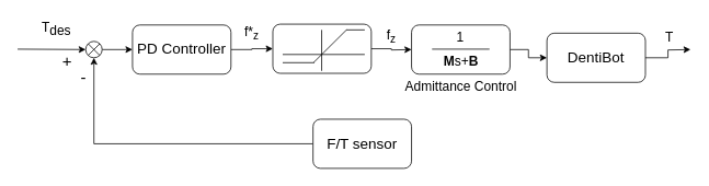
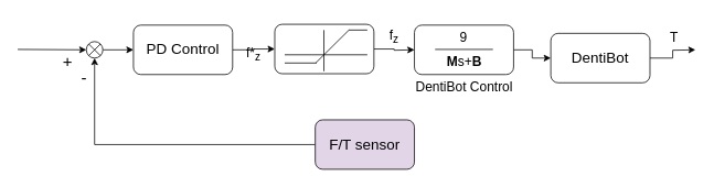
- <mxCell id="11" value="T&lt;sub style=&quot;font-size: 16px;&quot;&gt;des&lt;/sub&gt;" style="text;html=1;align=center;verticalAlign=middle;resizable=0;points=[];autosize=1;strokeColor=none;fontSize=16;" parent="1" vertex="1"><mxGeometry x="42" y="20" width="50" height="30" as="geometry" /></mxCell>
- <mxCell id="14" value="f*&lt;sub&gt;z&lt;/sub&gt;" style="text;html=1;align=center;verticalAlign=middle;resizable=0;points=[];autosize=1;strokeColor=none;fontSize=16;" parent="1" vertex="1"><mxGeometry x="290" y="25" width="30" height="30" as="geometry" /></mxCell>
+ <mxCell id="14" value="f*&lt;sub&gt;z&lt;/sub&gt;" style="text;html=1;align=center;verticalAlign=middle;resizable=0;points=[];autosize=1;strokeColor=none;fontSize=16;" parent="1" vertex="1"><mxGeometry x="290" y="50" width="30" height="30" as="geometry" /></mxCell>
- <mxCell id="28" value="1" style="text;html=1;align=center;verticalAlign=middle;resizable=0;points=[];autosize=1;strokeColor=none;fontSize=16;" parent="1" vertex="1"><mxGeometry x="549.12" y="35" width="20" height="20" as="geometry" /></mxCell>
+ <mxCell id="28" value="9" style="text;html=1;align=center;verticalAlign=middle;resizable=0;points=[];autosize=1;strokeColor=none;fontSize=16;" parent="1" vertex="1"><mxGeometry x="549.12" y="35" width="20" height="20" as="geometry" /></mxCell>
- <mxCell id="3" value="PD Controller" style="rounded=1;whiteSpace=wrap;html=1;fontSize=18;" parent="1" vertex="1"><mxGeometry x="160" y="30" width="120" height="60" as="geometry" /></mxCell>
+ <mxCell id="3" value="PD Control" style="rounded=1;whiteSpace=wrap;html=1;fontSize=18;" parent="1" vertex="1"><mxGeometry x="160" y="30" width="120" height="60" as="geometry" /></mxCell>
- <mxCell id="29" value="Admittance Control" style="text;html=1;align=center;verticalAlign=middle;resizable=0;points=[];autosize=1;strokeColor=none;fontSize=16;" parent="1" vertex="1"><mxGeometry x="485.01" y="95" width="150" height="20" as="geometry" /></mxCell>
+ <mxCell id="29" value="DentiBot Control" style="text;html=1;align=center;verticalAlign=middle;resizable=0;points=[];autosize=1;strokeColor=none;fontSize=16;" parent="1" vertex="1"><mxGeometry x="485.01" y="95" width="150" height="20" as="geometry" /></mxCell>
- <mxCell id="20" value="F/T sensor" style="rounded=1;whiteSpace=wrap;html=1;fontSize=18;" parent="1" vertex="1"><mxGeometry x="380" y="145" width="120" height="60" as="geometry" /></mxCell>
+ <mxCell id="20" value="F/T sensor" style="rounded=1;whiteSpace=wrap;html=1;fontSize=18;fillColor=#e1d5e7;" parent="1" vertex="1"><mxGeometry x="380" y="145" width="120" height="60" as="geometry" /></mxCell>
